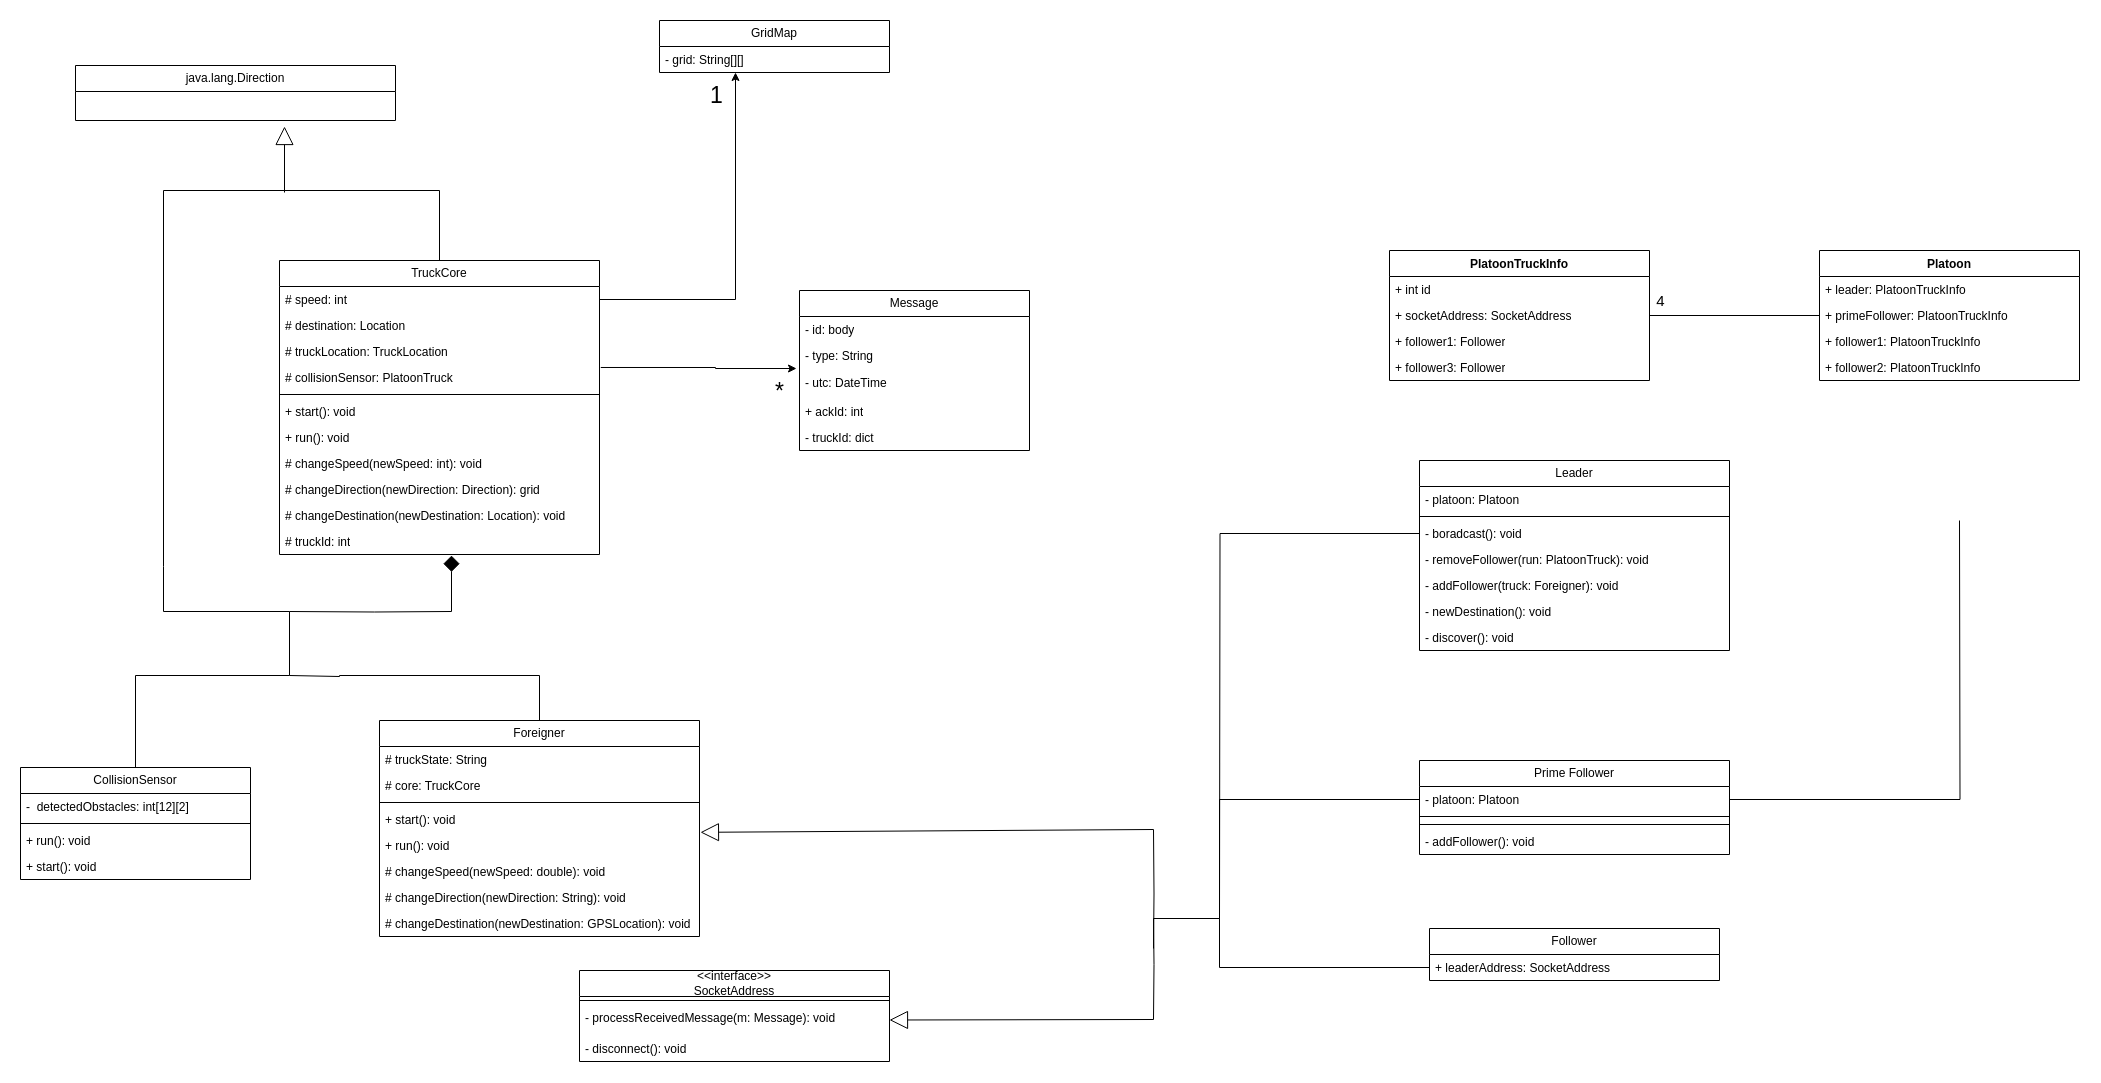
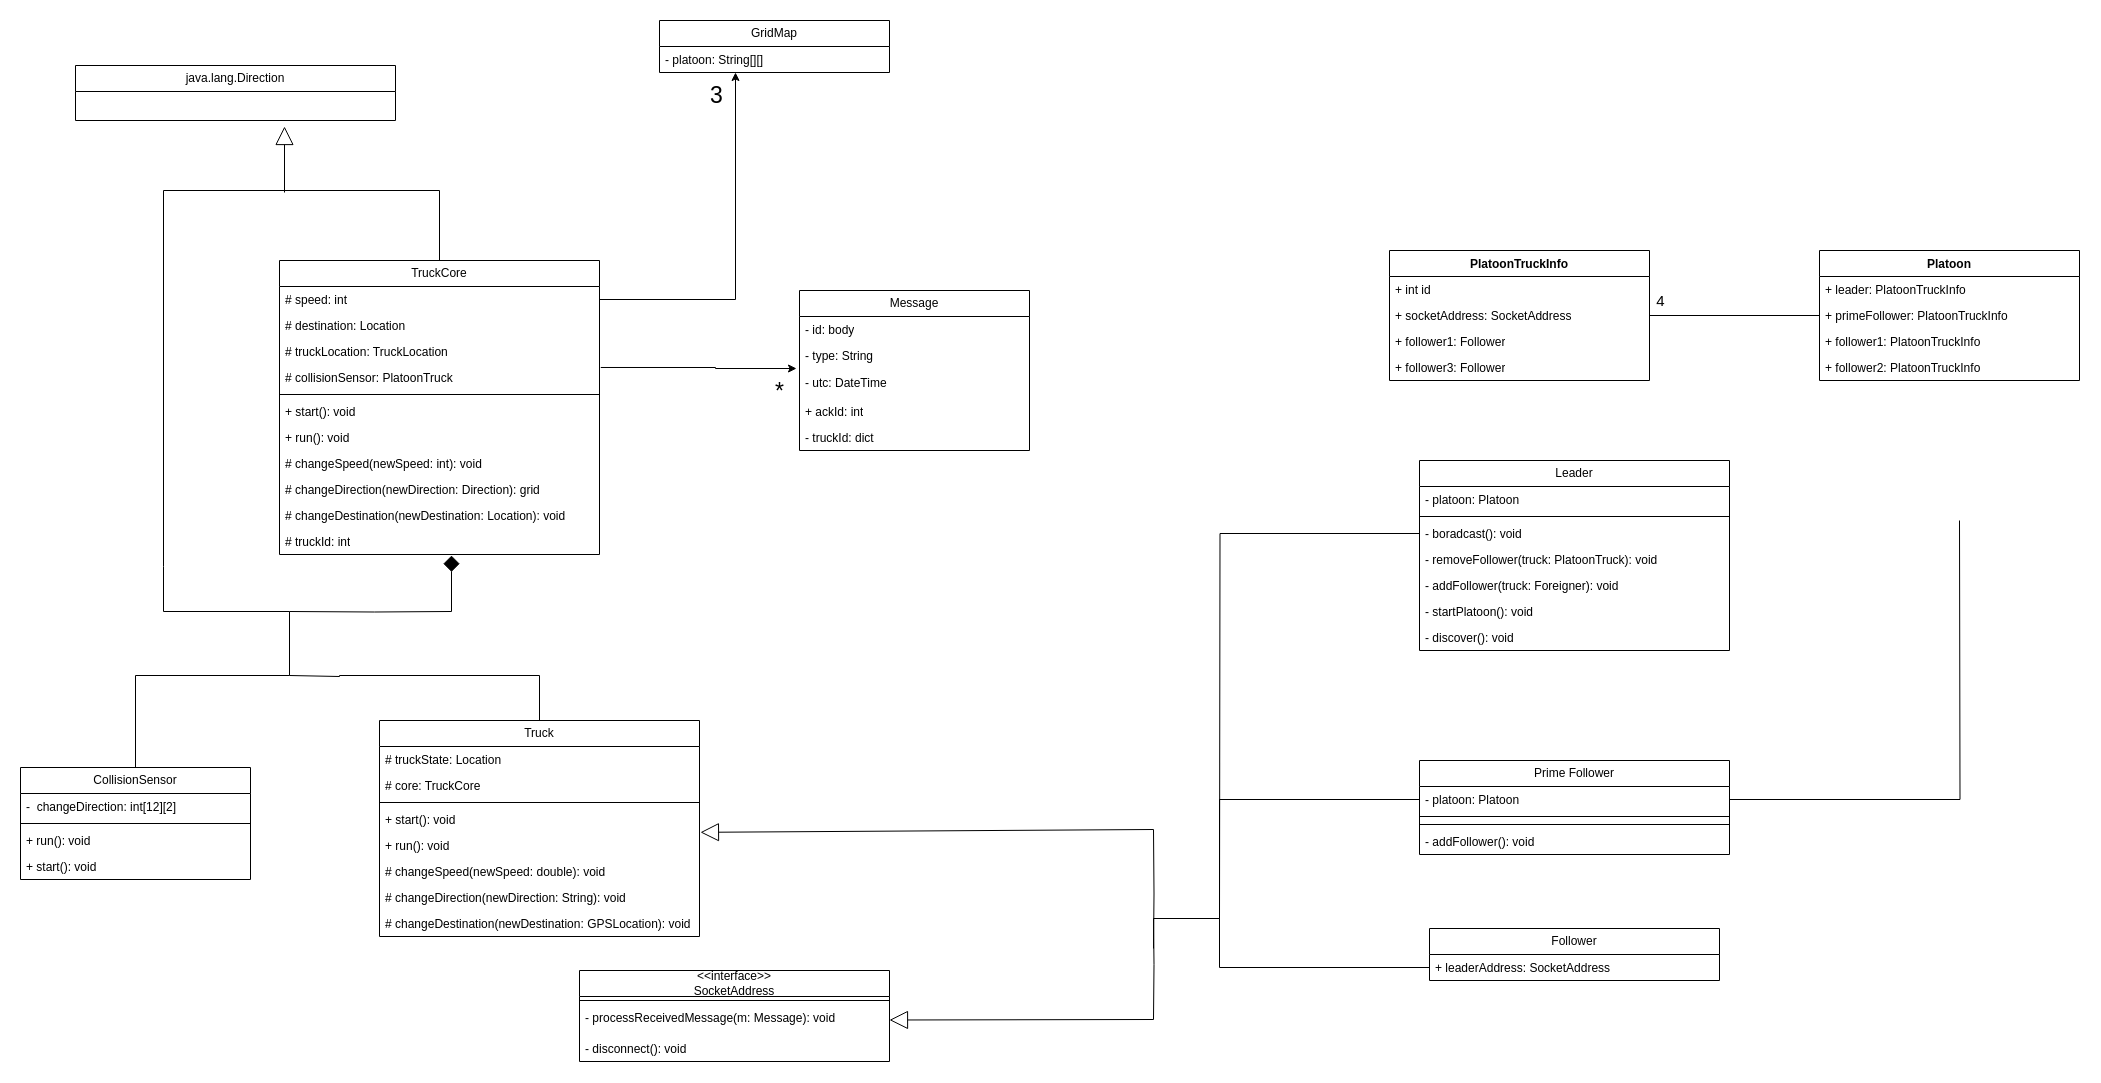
- <mxCell id="97" value="- grid: String[][]" style="text;strokeColor=none;fillColor=none;align=left;verticalAlign=top;spacingLeft=4;spacingRight=4;overflow=hidden;rotatable=0;points=[[0,0.5],[1,0.5]];portConstraint=eastwest;whiteSpace=wrap;html=1;" vertex="1" parent="96"><mxGeometry y="26" width="230" height="26" as="geometry" /></mxCell>
+ <mxCell id="97" value="- platoon: String[][]" style="text;strokeColor=none;fillColor=none;align=left;verticalAlign=top;spacingLeft=4;spacingRight=4;overflow=hidden;rotatable=0;points=[[0,0.5],[1,0.5]];portConstraint=eastwest;whiteSpace=wrap;html=1;" vertex="1" parent="96"><mxGeometry y="26" width="230" height="26" as="geometry" /></mxCell>
- <mxCell id="99" value="1" style="edgeLabel;html=1;align=center;verticalAlign=middle;resizable=0;points=[];fontSize=23;" vertex="1" connectable="0" parent="1"><mxGeometry x="789.617" y="400.699" as="geometry"><mxPoint x="-74" y="-306" as="offset" /></mxGeometry></mxCell>
+ <mxCell id="99" value="3" style="edgeLabel;html=1;align=center;verticalAlign=middle;resizable=0;points=[];fontSize=23;" vertex="1" connectable="0" parent="1"><mxGeometry x="789.617" y="400.699" as="geometry"><mxPoint x="-74" y="-306" as="offset" /></mxGeometry></mxCell>
- <mxCell id="25" value="- removeFollower(run: PlatoonTruck): void" style="text;strokeColor=none;fillColor=none;align=left;verticalAlign=top;spacingLeft=4;spacingRight=4;overflow=hidden;rotatable=0;points=[[0,0.5],[1,0.5]];portConstraint=eastwest;whiteSpace=wrap;html=1;" parent="20" vertex="1"><mxGeometry y="86" width="310" height="26" as="geometry" /></mxCell>
+ <mxCell id="25" value="- removeFollower(truck: PlatoonTruck): void" style="text;strokeColor=none;fillColor=none;align=left;verticalAlign=top;spacingLeft=4;spacingRight=4;overflow=hidden;rotatable=0;points=[[0,0.5],[1,0.5]];portConstraint=eastwest;whiteSpace=wrap;html=1;" parent="20" vertex="1"><mxGeometry y="86" width="310" height="26" as="geometry" /></mxCell>
- <mxCell id="27" value="- newDestination(): void" style="text;strokeColor=none;fillColor=none;align=left;verticalAlign=top;spacingLeft=4;spacingRight=4;overflow=hidden;rotatable=0;points=[[0,0.5],[1,0.5]];portConstraint=eastwest;whiteSpace=wrap;html=1;" parent="20" vertex="1"><mxGeometry y="138" width="310" height="26" as="geometry" /></mxCell>
+ <mxCell id="27" value="- startPlatoon(): void" style="text;strokeColor=none;fillColor=none;align=left;verticalAlign=top;spacingLeft=4;spacingRight=4;overflow=hidden;rotatable=0;points=[[0,0.5],[1,0.5]];portConstraint=eastwest;whiteSpace=wrap;html=1;" parent="20" vertex="1"><mxGeometry y="138" width="310" height="26" as="geometry" /></mxCell>
- <mxCell id="7" value="Foreigner" style="swimlane;fontStyle=0;childLayout=stackLayout;horizontal=1;startSize=26;fillColor=none;horizontalStack=0;resizeParent=1;resizeParentMax=0;resizeLast=0;collapsible=1;marginBottom=0;whiteSpace=wrap;html=1;" parent="1" vertex="1"><mxGeometry x="379" y="720" width="320" height="216" as="geometry" /></mxCell>
+ <mxCell id="7" value="Truck" style="swimlane;fontStyle=0;childLayout=stackLayout;horizontal=1;startSize=26;fillColor=none;horizontalStack=0;resizeParent=1;resizeParentMax=0;resizeLast=0;collapsible=1;marginBottom=0;whiteSpace=wrap;html=1;" parent="1" vertex="1"><mxGeometry x="379" y="720" width="320" height="216" as="geometry" /></mxCell>
- <mxCell id="8" value="# truckState: String" style="text;strokeColor=none;fillColor=none;align=left;verticalAlign=top;spacingLeft=4;spacingRight=4;overflow=hidden;rotatable=0;points=[[0,0.5],[1,0.5]];portConstraint=eastwest;whiteSpace=wrap;html=1;" parent="7" vertex="1"><mxGeometry y="26" width="320" height="26" as="geometry" /></mxCell>
+ <mxCell id="8" value="# truckState: Location" style="text;strokeColor=none;fillColor=none;align=left;verticalAlign=top;spacingLeft=4;spacingRight=4;overflow=hidden;rotatable=0;points=[[0,0.5],[1,0.5]];portConstraint=eastwest;whiteSpace=wrap;html=1;" parent="7" vertex="1"><mxGeometry y="26" width="320" height="26" as="geometry" /></mxCell>
- <mxCell id="39" value="-&amp;nbsp; detectedObstacles: int[12][2]" style="text;strokeColor=none;fillColor=none;align=left;verticalAlign=top;spacingLeft=4;spacingRight=4;overflow=hidden;rotatable=0;points=[[0,0.5],[1,0.5]];portConstraint=eastwest;whiteSpace=wrap;html=1;" parent="38" vertex="1"><mxGeometry y="26" width="230" height="26" as="geometry" /></mxCell>
+ <mxCell id="39" value="-&amp;nbsp; changeDirection: int[12][2]" style="text;strokeColor=none;fillColor=none;align=left;verticalAlign=top;spacingLeft=4;spacingRight=4;overflow=hidden;rotatable=0;points=[[0,0.5],[1,0.5]];portConstraint=eastwest;whiteSpace=wrap;html=1;" parent="38" vertex="1"><mxGeometry y="26" width="230" height="26" as="geometry" /></mxCell>
